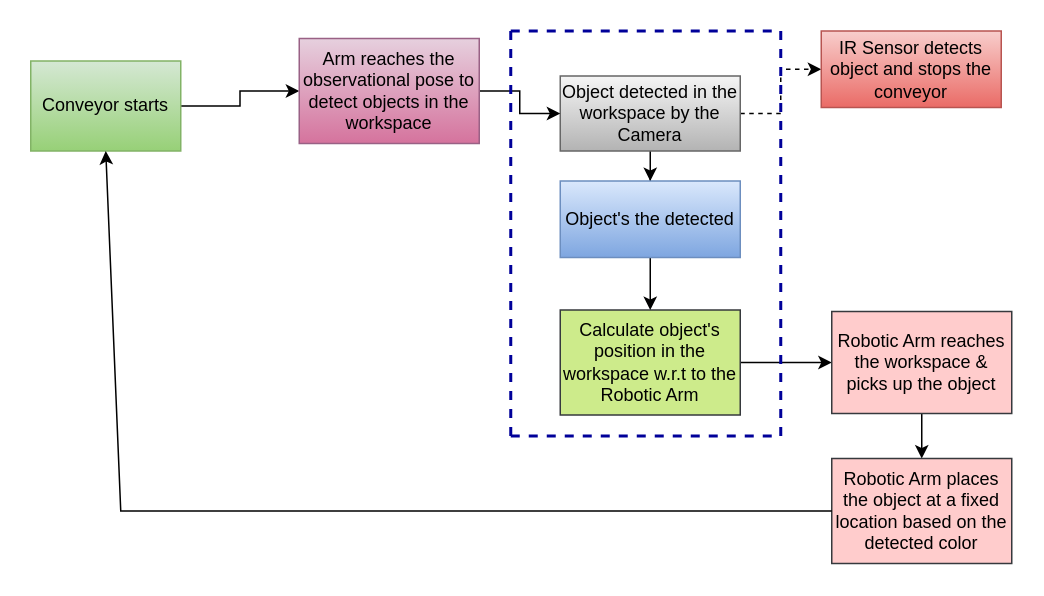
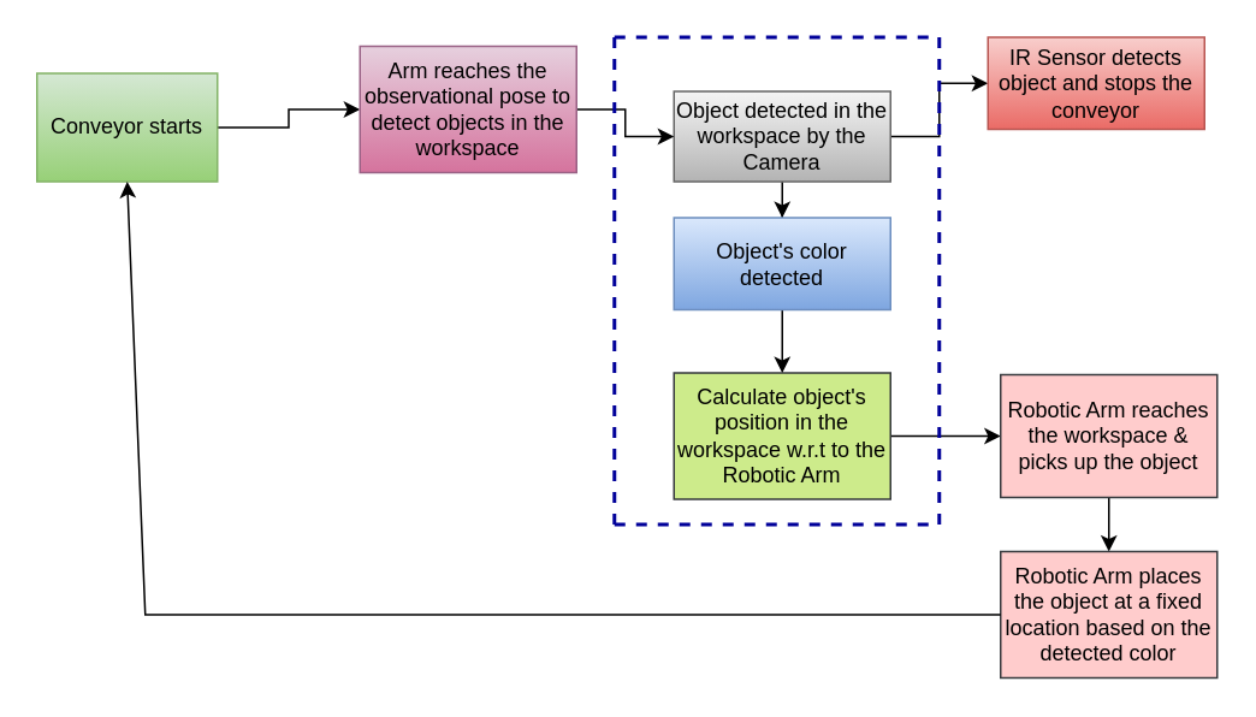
- <mxCell id="5" value="" style="edgeStyle=orthogonalEdgeStyle;rounded=0;orthogonalLoop=1;jettySize=auto;html=1;dashed=1;" edge="1" parent="1" source="6" target="7"><mxGeometry relative="1" as="geometry" /></mxCell>
+ <mxCell id="5" value="" style="edgeStyle=orthogonalEdgeStyle;rounded=0;orthogonalLoop=1;jettySize=auto;html=1;" edge="1" parent="1" source="6" target="7"><mxGeometry relative="1" as="geometry" /></mxCell>
- <mxCell id="13" value="Object's the detected " style="rounded=0;whiteSpace=wrap;html=1;fillColor=#dae8fc;gradientColor=#7ea6e0;strokeColor=#6c8ebf;" parent="1" vertex="1"><mxGeometry x="373" y="120" width="120" height="51" as="geometry" /></mxCell>
+ <mxCell id="13" value="Object's color detected " style="rounded=0;whiteSpace=wrap;html=1;fillColor=#dae8fc;gradientColor=#7ea6e0;strokeColor=#6c8ebf;" parent="1" vertex="1"><mxGeometry x="373" y="120" width="120" height="51" as="geometry" /></mxCell>
